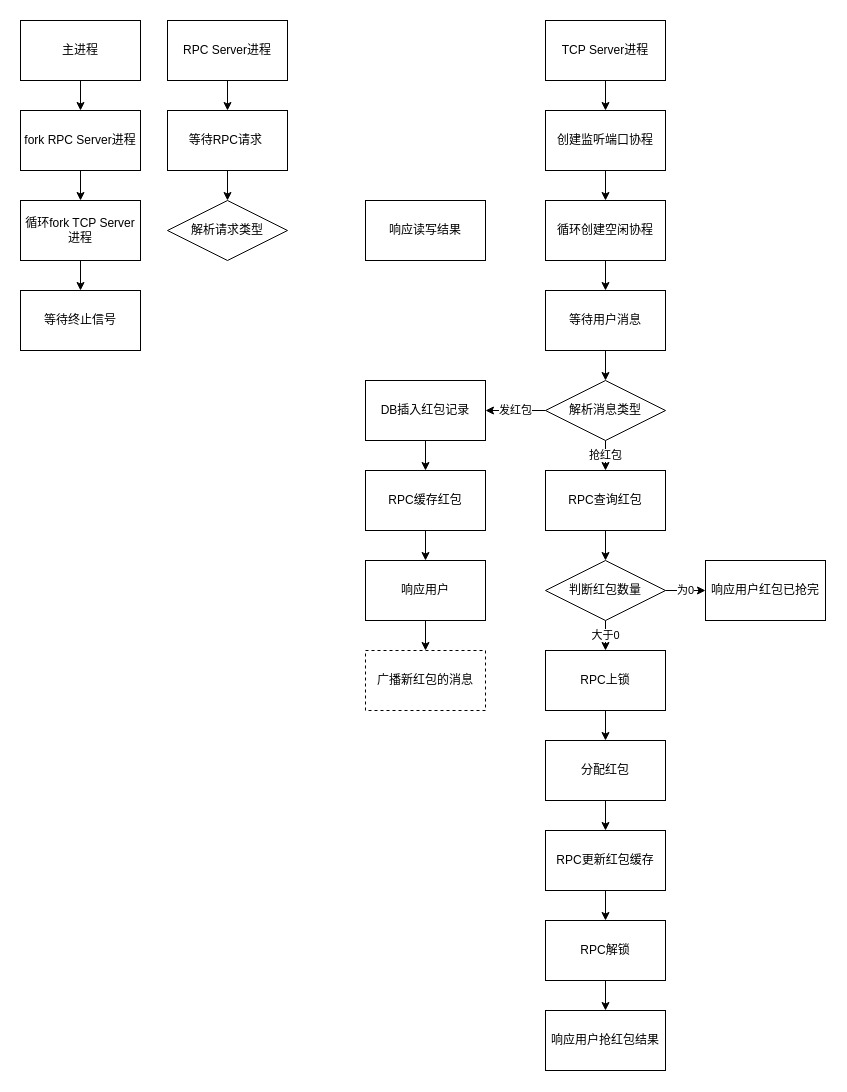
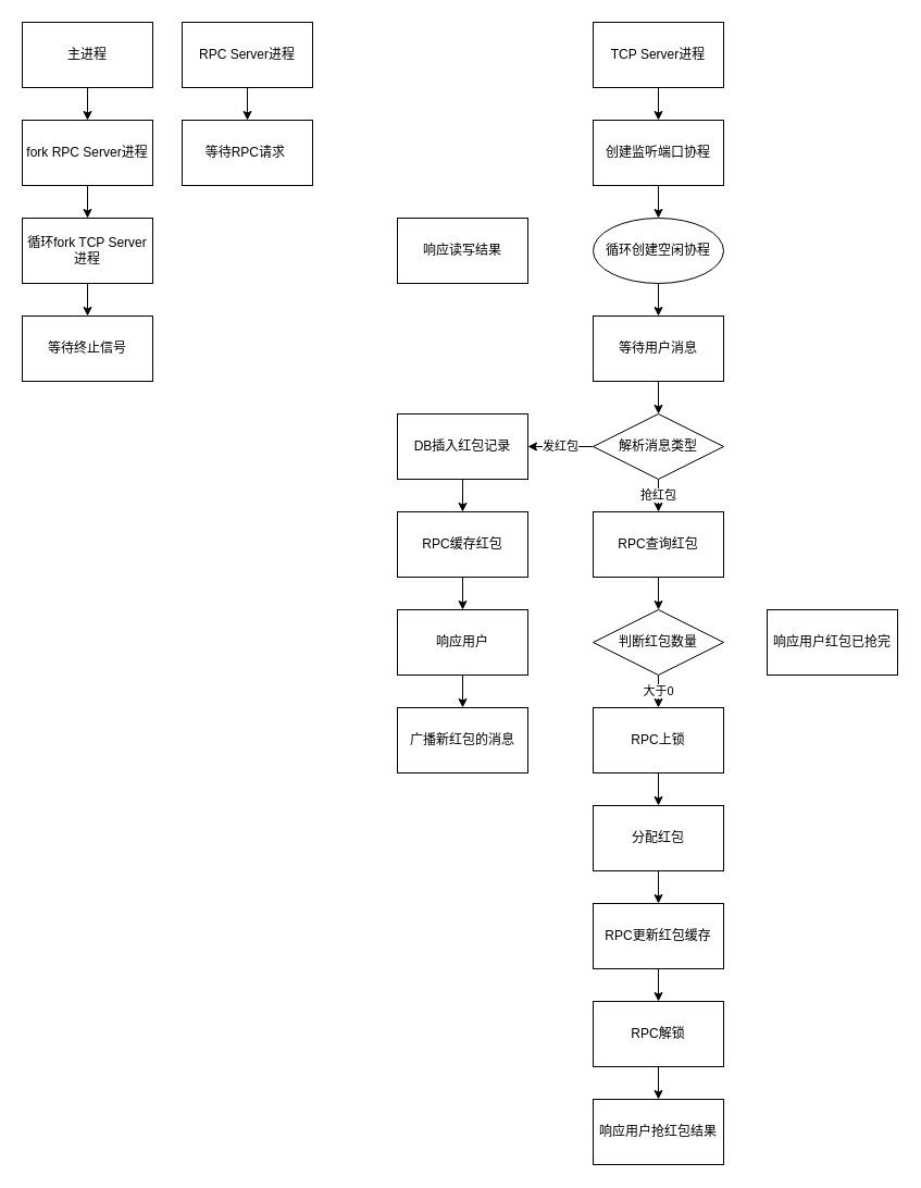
- <mxCell id="10" value="" style="edgeStyle=orthogonalEdgeStyle;rounded=0;orthogonalLoop=1;jettySize=auto;html=1;" edge="1" parent="1" source="11" target="12"><mxGeometry relative="1" as="geometry" /></mxCell>
- <mxCell id="12" value="解析请求类型" style="rhombus;whiteSpace=wrap;html=1;" vertex="1" parent="1"><mxGeometry x="167" y="200" width="120" height="60" as="geometry" /></mxCell>
- <mxCell id="20" value="循环创建空闲协程" style="rounded=0;whiteSpace=wrap;html=1;" vertex="1" parent="1"><mxGeometry x="545" y="200" width="120" height="60" as="geometry" /></mxCell>
+ <mxCell id="20" value="循环创建空闲协程" style="ellipse;whiteSpace=wrap;html=1;" vertex="1" parent="1"><mxGeometry x="545" y="200" width="120" height="60" as="geometry" /></mxCell>
- <mxCell id="35" value="为0" style="edgeStyle=orthogonalEdgeStyle;rounded=0;orthogonalLoop=1;jettySize=auto;html=1;entryX=0;entryY=0.5;entryDx=0;entryDy=0;" edge="1" parent="1" source="37" target="38"><mxGeometry relative="1" as="geometry"><mxPoint x="700" y="660" as="targetPoint" /></mxGeometry></mxCell>
- <mxCell id="32" value="广播新红包的消息" style="whiteSpace=wrap;html=1;dashed=1;" vertex="1" parent="1"><mxGeometry x="365" y="650" width="120" height="60" as="geometry" /></mxCell>
+ <mxCell id="32" value="广播新红包的消息" style="whiteSpace=wrap;html=1;" vertex="1" parent="1"><mxGeometry x="365" y="650" width="120" height="60" as="geometry" /></mxCell>
